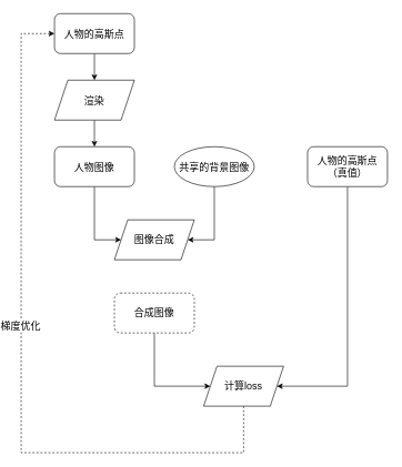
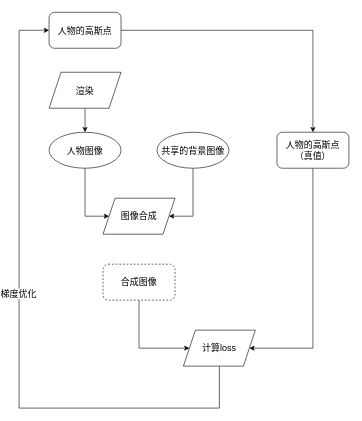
- <mxCell id="4" value="" style="edgeStyle=orthogonalEdgeStyle;rounded=0;orthogonalLoop=1;jettySize=auto;html=1;fontSize=15;" edge="1" parent="1" source="5" target="7"><mxGeometry relative="1" as="geometry" /></mxCell>
+ <mxCell id="4" value="" style="edgeStyle=orthogonalEdgeStyle;rounded=0;orthogonalLoop=1;jettySize=auto;html=1;fontSize=15;" edge="1" parent="1" source="5" target="12"><mxGeometry relative="1" as="geometry" /></mxCell>
- <mxCell id="9" value="人物图像" style="rounded=1;whiteSpace=wrap;html=1;fontSize=15;" vertex="1" parent="1"><mxGeometry x="70" y="220" width="120" height="60" as="geometry" /></mxCell>
+ <mxCell id="9" value="人物图像" style="ellipse;whiteSpace=wrap;html=1;fontSize=15;" vertex="1" parent="1"><mxGeometry x="70" y="220" width="120" height="60" as="geometry" /></mxCell>
- <mxCell id="15" style="edgeStyle=orthogonalEdgeStyle;rounded=0;orthogonalLoop=1;jettySize=auto;html=1;entryX=0;entryY=0.5;entryDx=0;entryDy=0;fontSize=15;dashed=1;" edge="1" parent="1" source="17" target="5"><mxGeometry relative="1" as="geometry"><Array as="points"><mxPoint x="354" y="680" /><mxPoint x="20" y="680" /><mxPoint x="20" y="50" /></Array></mxGeometry></mxCell>
+ <mxCell id="15" style="edgeStyle=orthogonalEdgeStyle;rounded=0;orthogonalLoop=1;jettySize=auto;html=1;entryX=0;entryY=0.5;entryDx=0;entryDy=0;fontSize=15;" edge="1" parent="1" source="17" target="5"><mxGeometry relative="1" as="geometry"><Array as="points"><mxPoint x="354" y="680" /><mxPoint x="20" y="680" /><mxPoint x="20" y="50" /></Array></mxGeometry></mxCell>
